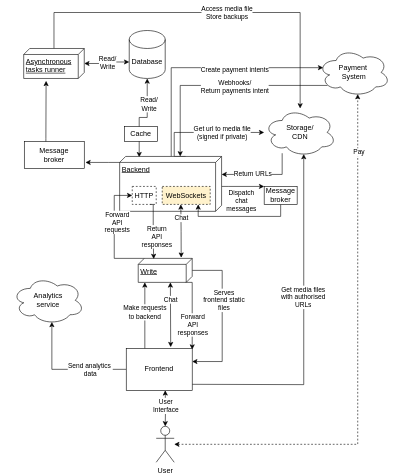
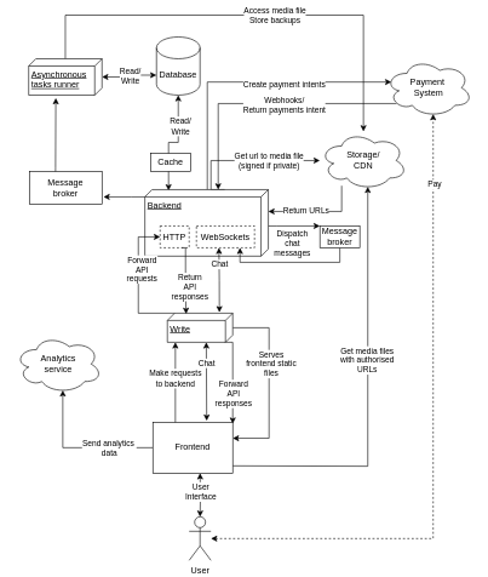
- <mxCell id="46" value="WebSockets" style="html=1;whiteSpace=wrap;dashed=1;fillColor=#fff2cc;" parent="1" vertex="1"><mxGeometry x="270" y="310" width="80" height="30" as="geometry" /></mxCell>
+ <mxCell id="46" value="WebSockets" style="html=1;whiteSpace=wrap;dashed=1;" parent="1" vertex="1"><mxGeometry x="270" y="310" width="80" height="30" as="geometry" /></mxCell>
